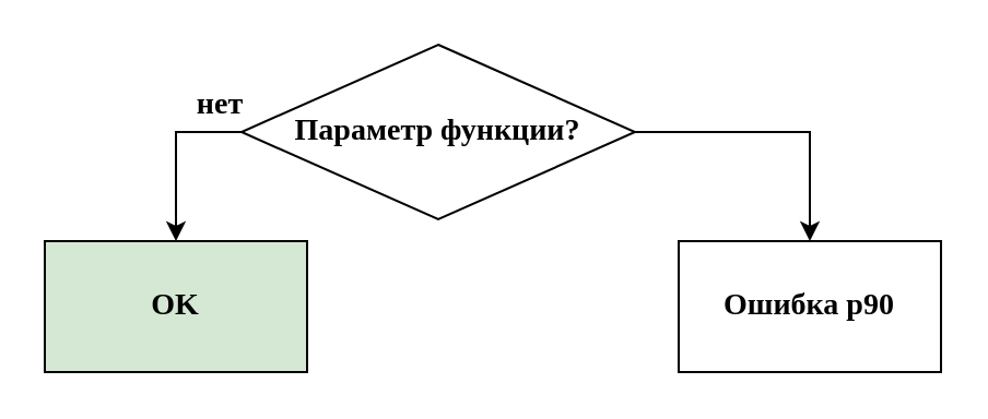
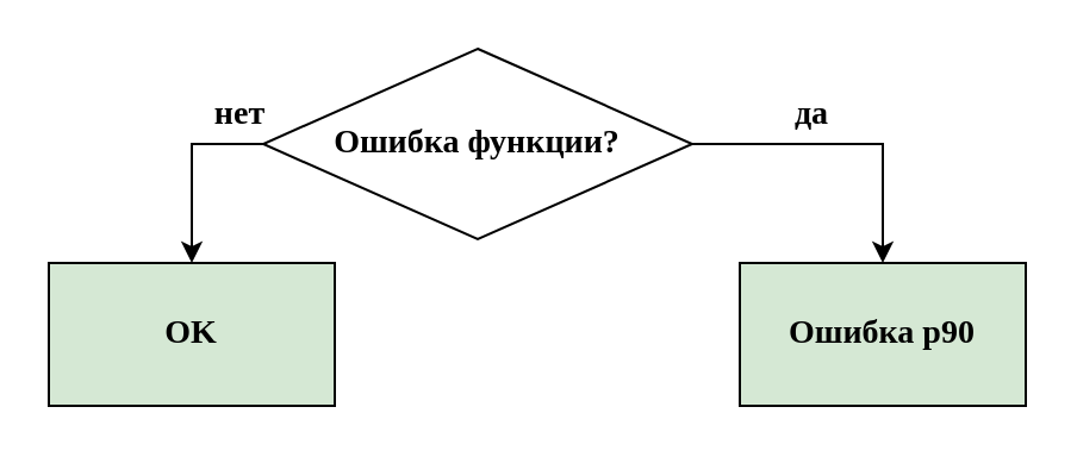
+ <mxCell id="5" value="да" style="text;html=1;resizable=0;points=[];autosize=1;align=center;verticalAlign=top;spacingTop=-4;fontSize=14;fontFamily=Verdana;fontStyle=1" parent="1" vertex="1"><mxGeometry x="325" y="37" width="30" height="20" as="geometry" /></mxCell>
- <mxCell id="4" value="&lt;div style=&quot;text-align: center ; font-size: 14px&quot;&gt;Параметр функции?&lt;/div&gt;" style="rhombus;whiteSpace=wrap;html=1;fillColor=none;gradientColor=none;fontFamily=Verdana;fontSize=14;align=center;fontStyle=1" parent="1" vertex="1"><mxGeometry x="110" y="20" width="180" height="80" as="geometry" /></mxCell>
+ <mxCell id="4" value="&lt;div style=&quot;text-align: center ; font-size: 14px&quot;&gt;Ошибка функции?&lt;/div&gt;" style="rhombus;whiteSpace=wrap;html=1;fillColor=none;gradientColor=none;fontFamily=Verdana;fontSize=14;align=center;fontStyle=1" parent="1" vertex="1"><mxGeometry x="110" y="20" width="180" height="80" as="geometry" /></mxCell>
- <mxCell id="7" value="Ошибка p90&lt;br&gt;" style="rounded=0;whiteSpace=wrap;html=1;fontFamily=Verdana;fontStyle=1;fontSize=14;" vertex="1" parent="1"><mxGeometry x="310" y="110" width="120" height="60" as="geometry" /></mxCell>
+ <mxCell id="7" value="Ошибка p90&lt;br&gt;" style="rounded=0;whiteSpace=wrap;html=1;fontFamily=Verdana;fontStyle=1;fontSize=14;fillColor=#d5e8d4;" vertex="1" parent="1"><mxGeometry x="310" y="110" width="120" height="60" as="geometry" /></mxCell>
